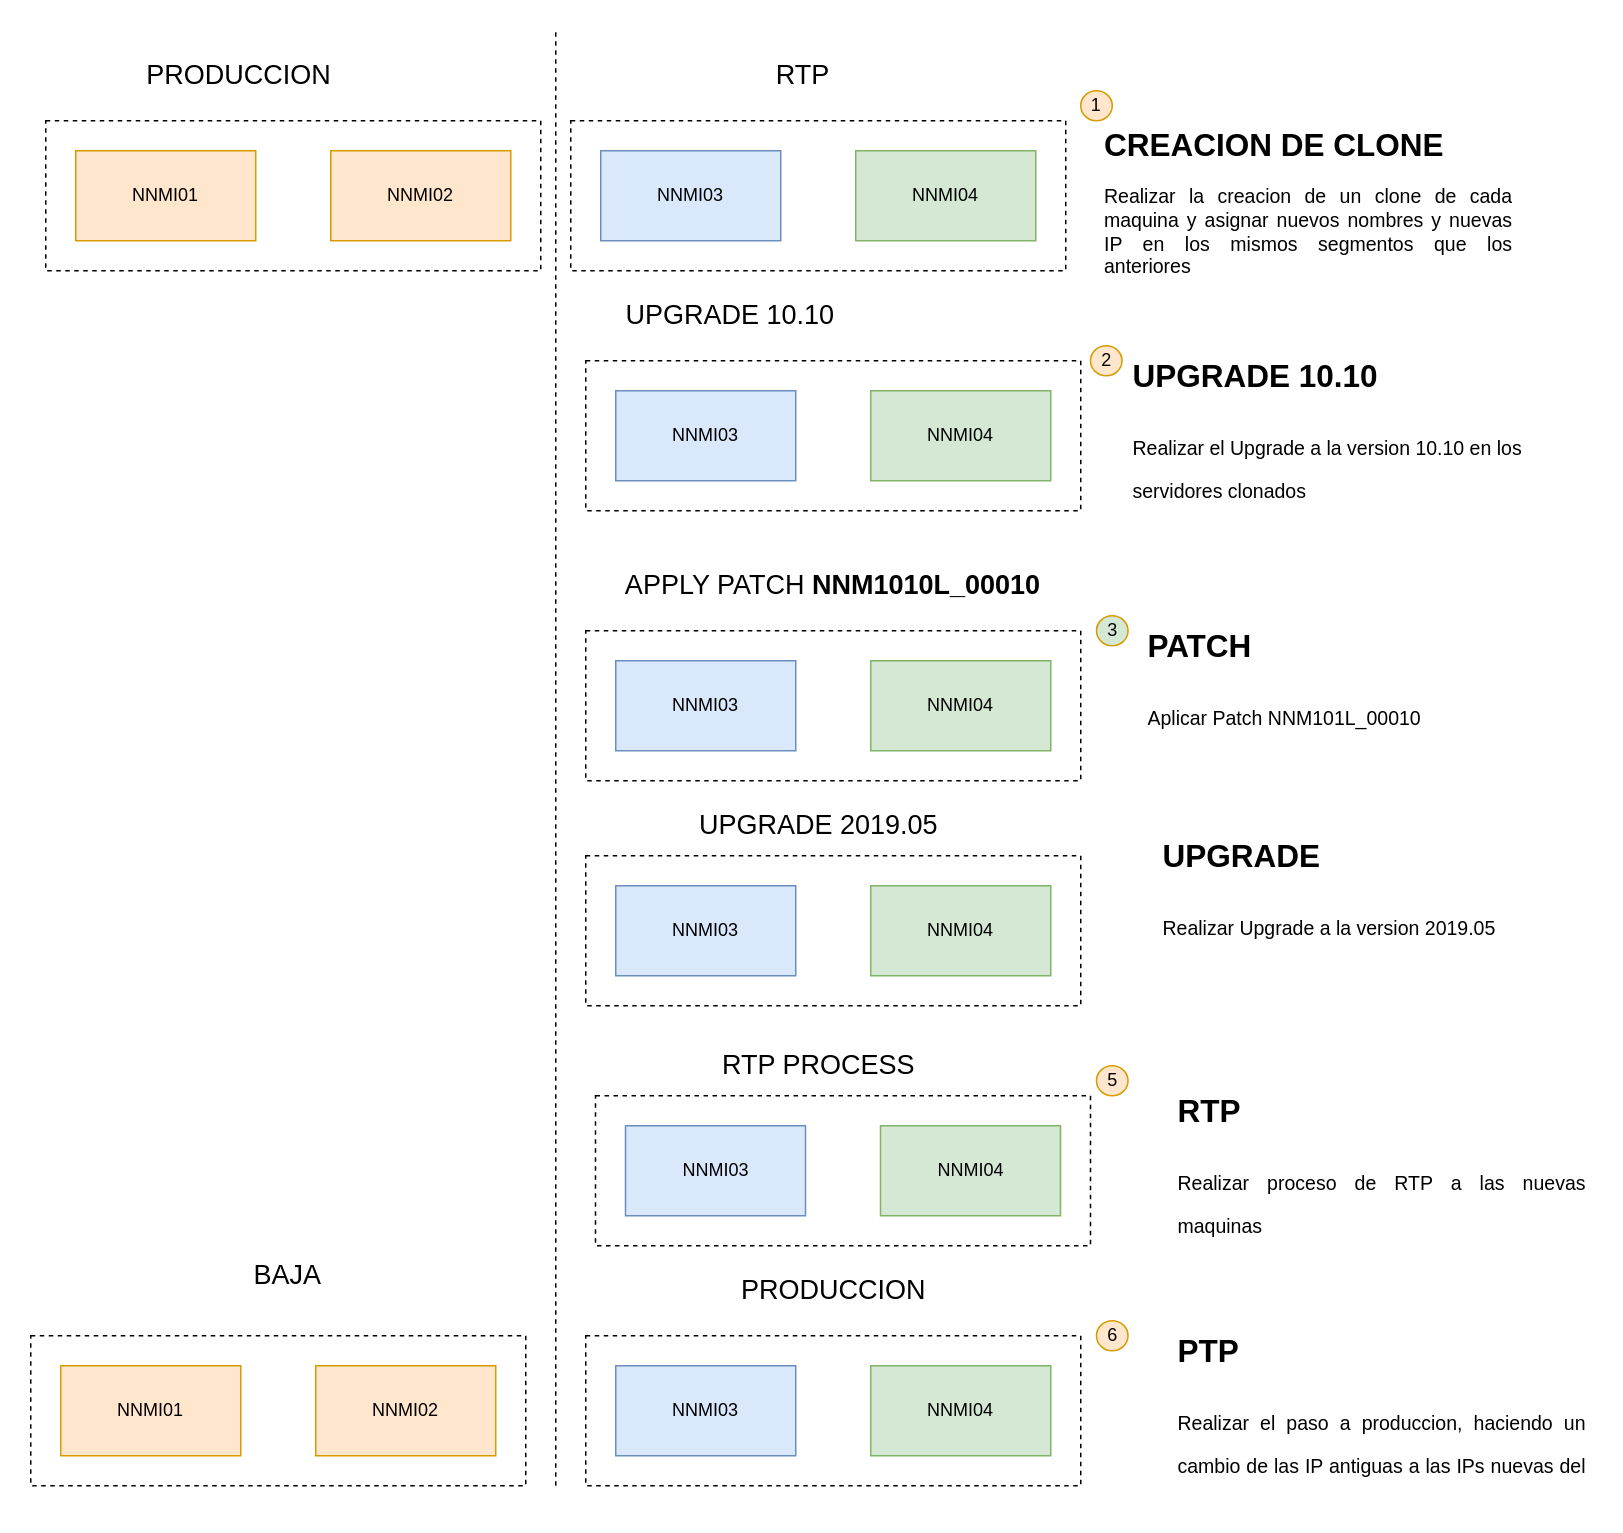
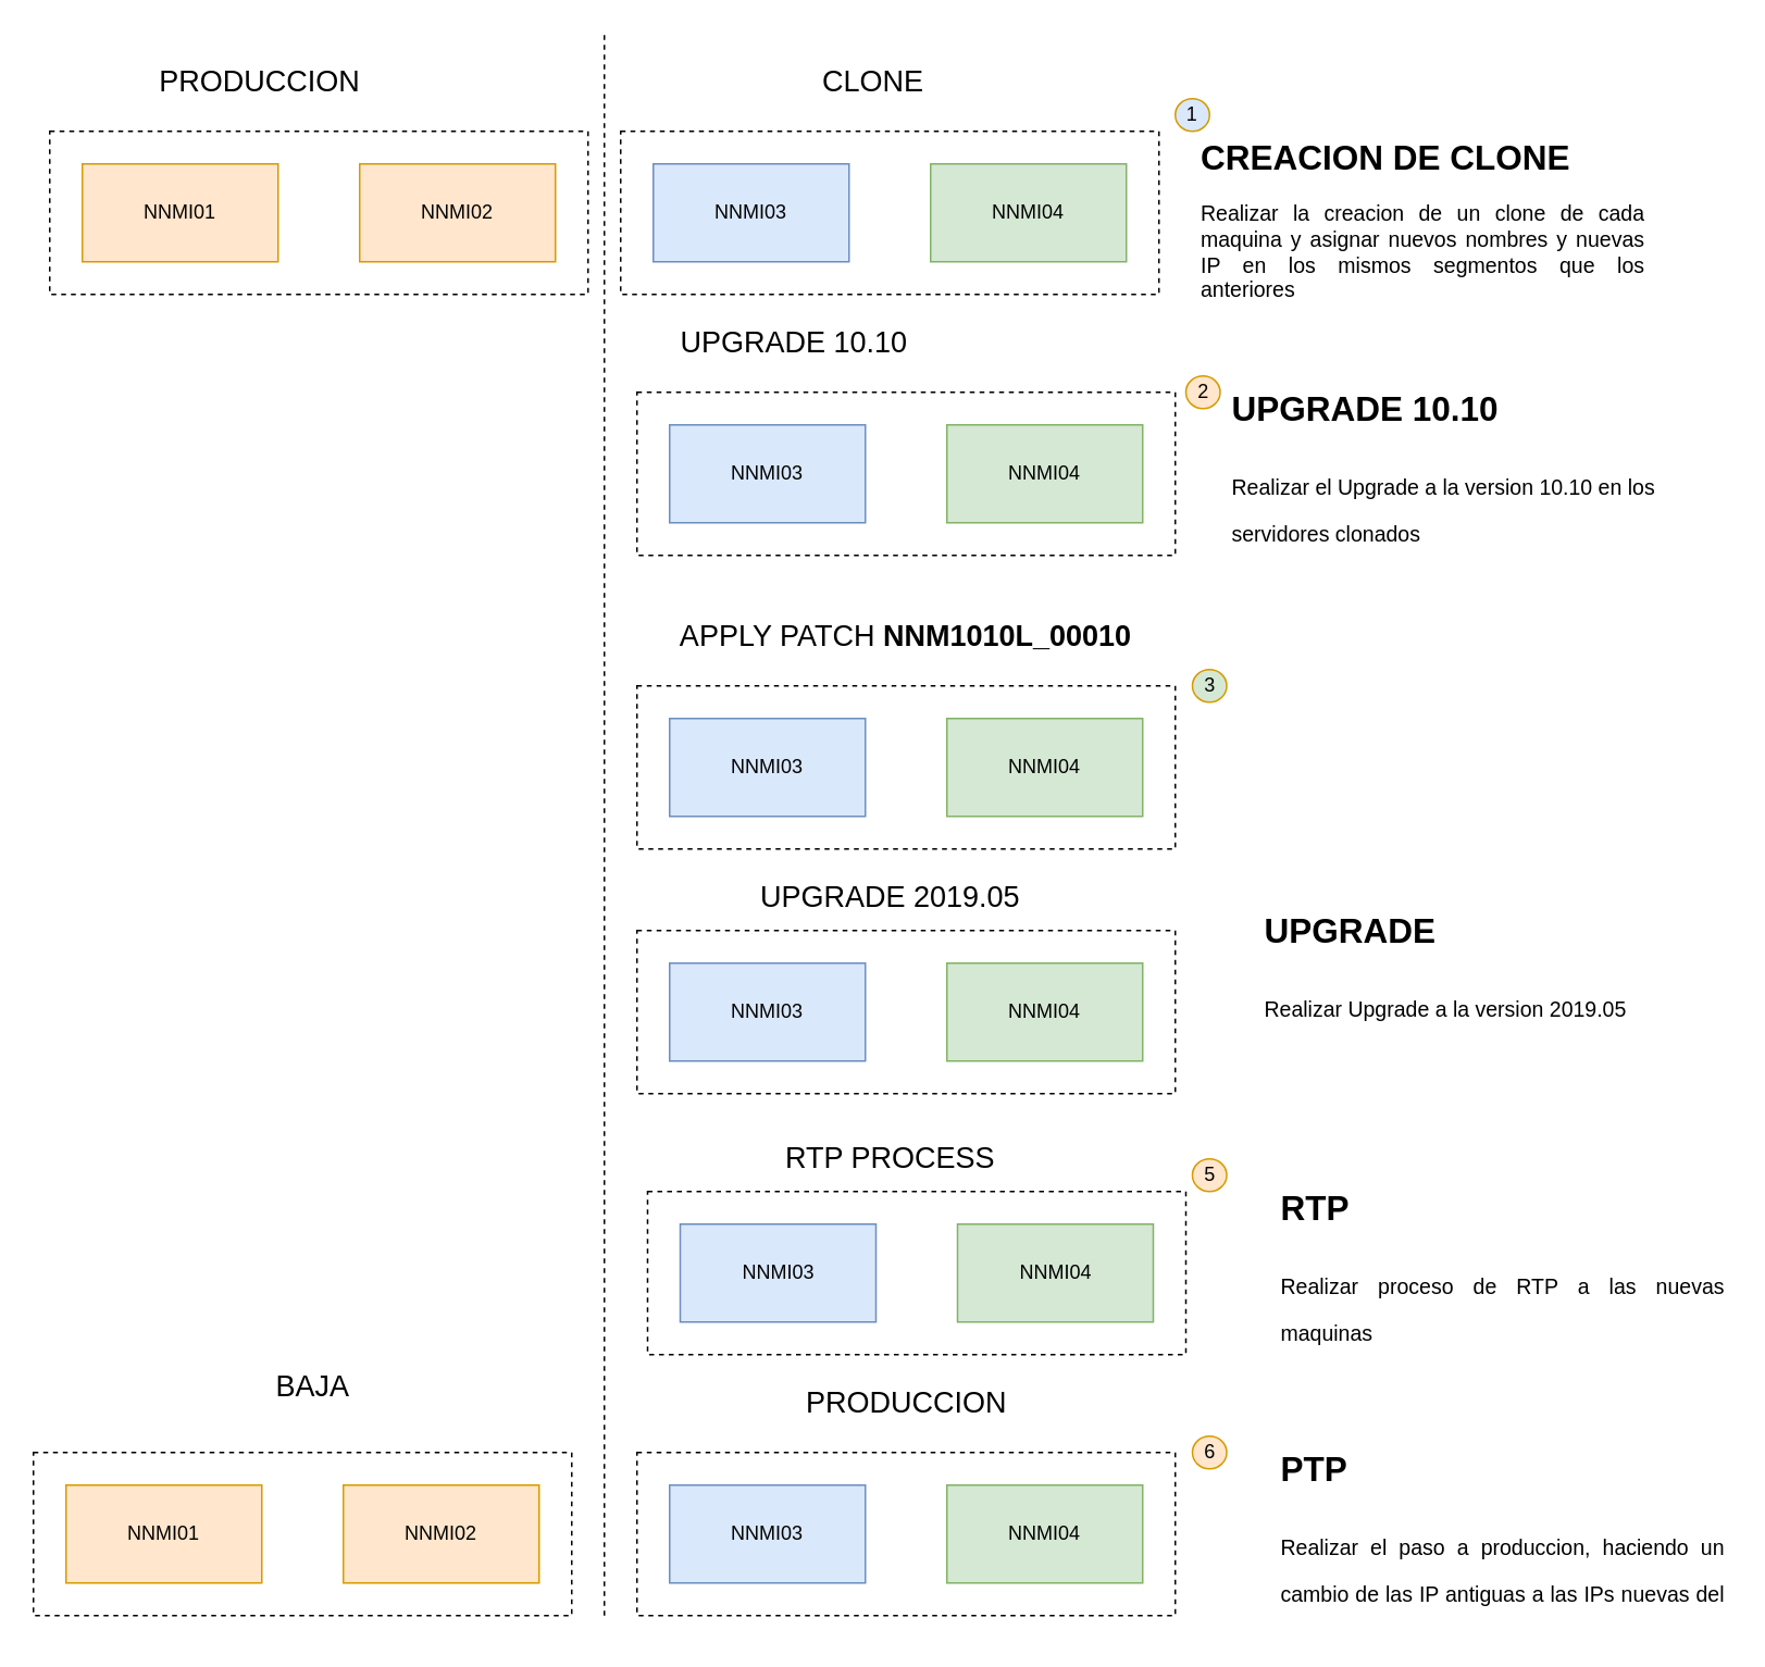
- <mxCell id="5" value="RTP" style="text;html=1;strokeColor=none;fillColor=none;align=center;verticalAlign=middle;whiteSpace=wrap;rounded=0;dashed=1;fontSize=18;" parent="1" vertex="1"><mxGeometry x="515" y="40" width="40" height="20" as="geometry" /></mxCell>
+ <mxCell id="5" value="CLONE" style="text;html=1;strokeColor=none;fillColor=none;align=center;verticalAlign=middle;whiteSpace=wrap;rounded=0;dashed=1;fontSize=18;" parent="1" vertex="1"><mxGeometry x="515" y="40" width="40" height="20" as="geometry" /></mxCell>
- <mxCell id="42" value="1" style="ellipse;whiteSpace=wrap;html=1;fillColor=#ffe6cc;strokeColor=#d79b00;" vertex="1" parent="1"><mxGeometry x="720" y="60" width="21" height="20" as="geometry" /></mxCell>
+ <mxCell id="42" value="1" style="ellipse;whiteSpace=wrap;html=1;fillColor=#dae8fc;strokeColor=#d79b00;" vertex="1" parent="1"><mxGeometry x="720" y="60" width="21" height="20" as="geometry" /></mxCell>
- <mxCell id="49" value="&lt;h1&gt;&lt;span style=&quot;text-align: justify ; font-size: 21px&quot;&gt;PATCH&lt;/span&gt;&lt;/h1&gt;&lt;h1&gt;&lt;span style=&quot;font-size: 13px ; font-weight: normal ; text-align: justify&quot;&gt;Aplicar Patch NNM101L_00010&lt;/span&gt;&lt;br&gt;&lt;/h1&gt;" style="text;html=1;strokeColor=none;fillColor=none;spacing=5;spacingTop=-20;whiteSpace=wrap;overflow=hidden;rounded=0;" vertex="1" parent="1"><mxGeometry x="760" y="410" width="280" height="120" as="geometry" /></mxCell>
